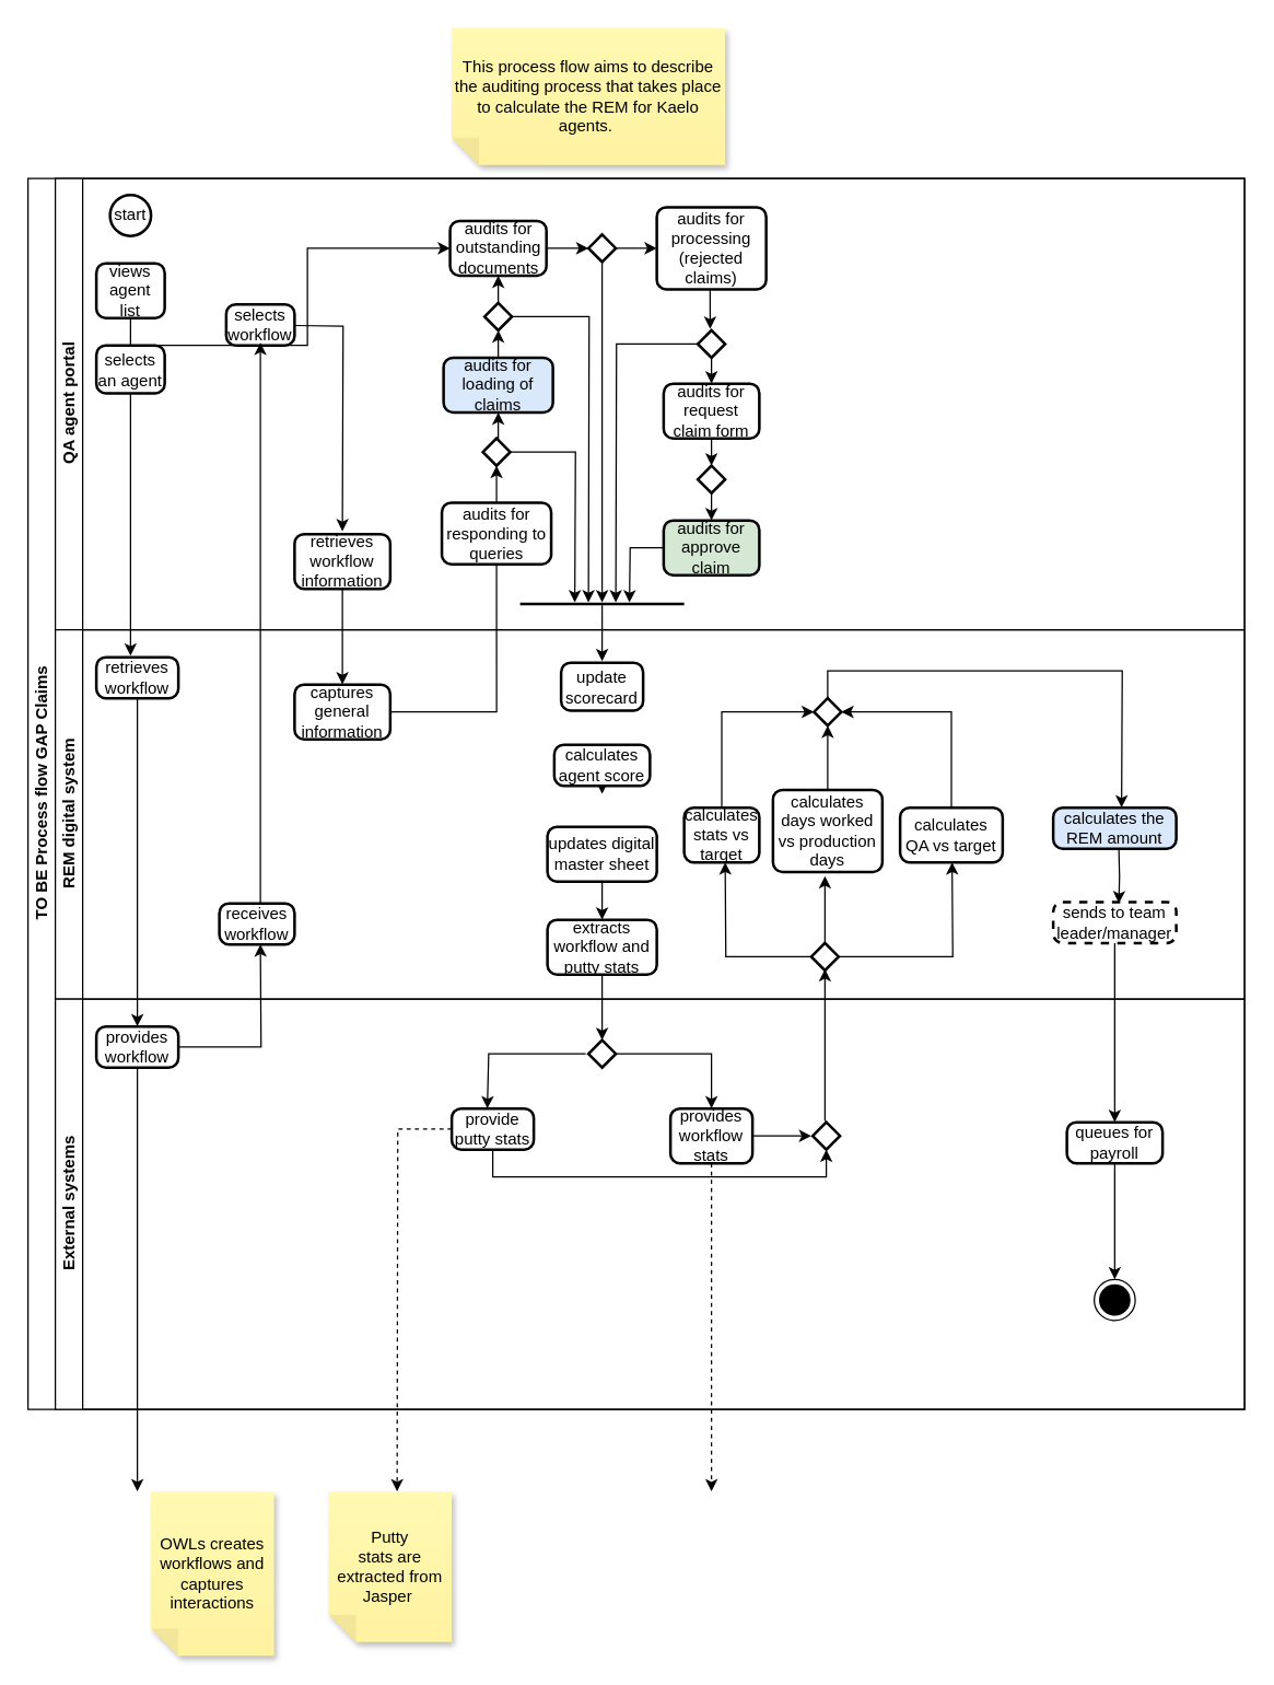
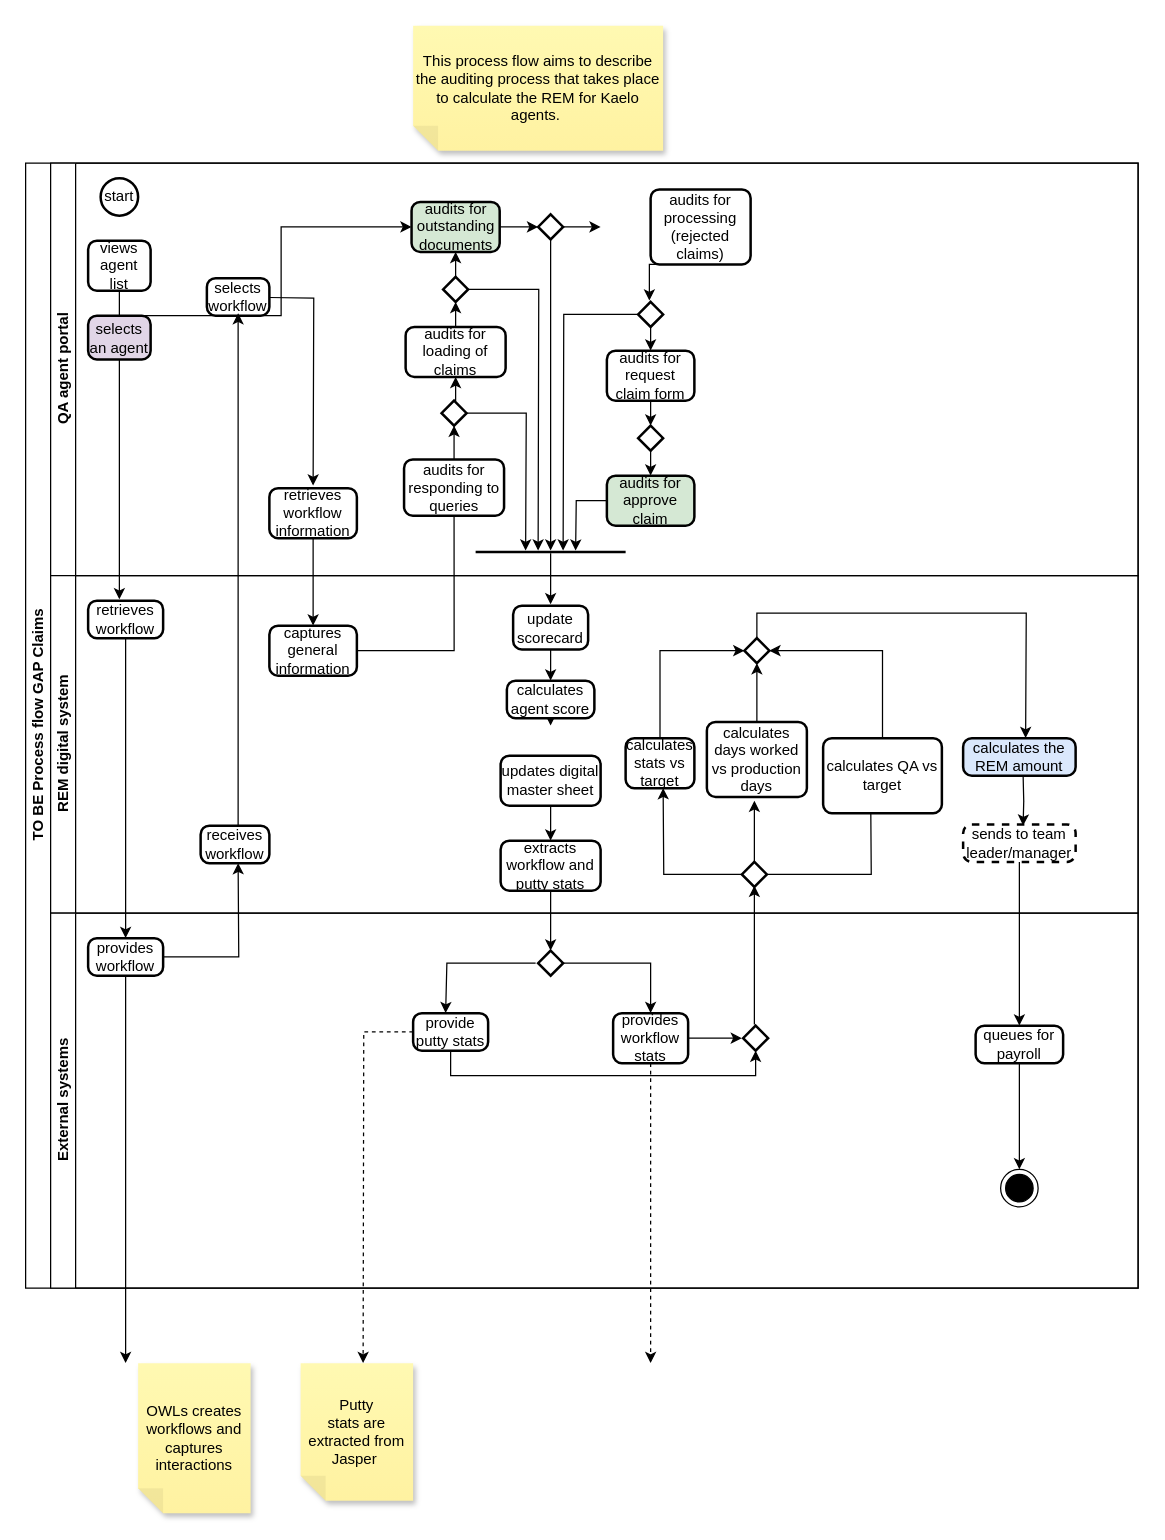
- <mxCell id="20" value="audits for outstanding documents" style="rounded=1;whiteSpace=wrap;html=1;absoluteArcSize=1;arcSize=14;strokeWidth=2;" parent="3" vertex="1"><mxGeometry x="288.75" y="31" width="70.5" height="40" as="geometry" /></mxCell>
+ <mxCell id="20" value="audits for outstanding documents" style="rounded=1;whiteSpace=wrap;html=1;absoluteArcSize=1;arcSize=14;strokeWidth=2;fillColor=#d5e8d4;" parent="3" vertex="1"><mxGeometry x="288.75" y="31" width="70.5" height="40" as="geometry" /></mxCell>
- <mxCell id="30" value="audits for processing (rejected claims)" style="rounded=1;whiteSpace=wrap;html=1;absoluteArcSize=1;arcSize=14;strokeWidth=2;" parent="3" vertex="1"><mxGeometry x="440" y="21" width="80" height="60" as="geometry" /></mxCell>
+ <mxCell id="30" value="audits for processing (rejected claims)" style="rounded=1;whiteSpace=wrap;html=1;absoluteArcSize=1;arcSize=14;strokeWidth=2;" parent="3" vertex="1"><mxGeometry x="480" y="21" width="80" height="60" as="geometry" /></mxCell>
- <mxCell id="8" value="selects an agent" style="rounded=1;whiteSpace=wrap;html=1;absoluteArcSize=1;arcSize=14;strokeWidth=2;" parent="3" vertex="1"><mxGeometry x="30" y="122" width="50" height="35" as="geometry" /></mxCell>
+ <mxCell id="8" value="selects an agent" style="rounded=1;whiteSpace=wrap;html=1;absoluteArcSize=1;arcSize=14;strokeWidth=2;fillColor=#e1d5e7;" parent="3" vertex="1"><mxGeometry x="30" y="122" width="50" height="35" as="geometry" /></mxCell>
- <mxCell id="15" value="audits for loading of claims" style="rounded=1;whiteSpace=wrap;html=1;absoluteArcSize=1;arcSize=14;strokeWidth=2;fillColor=#dae8fc;" parent="3" vertex="1"><mxGeometry x="284" y="131" width="80" height="40" as="geometry" /></mxCell>
+ <mxCell id="15" value="audits for loading of claims" style="rounded=1;whiteSpace=wrap;html=1;absoluteArcSize=1;arcSize=14;strokeWidth=2;" parent="3" vertex="1"><mxGeometry x="284" y="131" width="80" height="40" as="geometry" /></mxCell>
+ <mxCell id="50" value="" style="edgeStyle=orthogonalEdgeStyle;rounded=0;orthogonalLoop=1;jettySize=auto;html=1;exitX=0.5;exitY=1;exitDx=0;exitDy=0;" parent="41" source="49" target="51" edge="1"><mxGeometry relative="1" as="geometry"><mxPoint x="490" y="474" as="targetPoint" /><mxPoint x="490" y="449" as="sourcePoint" /></mxGeometry></mxCell>
- <mxCell id="63" value="calculates QA vs target" style="rounded=1;whiteSpace=wrap;html=1;absoluteArcSize=1;arcSize=14;strokeWidth=2;" parent="41" vertex="1"><mxGeometry x="618" y="130" width="75" height="40" as="geometry" /></mxCell>
+ <mxCell id="63" value="calculates QA vs target" style="rounded=1;whiteSpace=wrap;html=1;absoluteArcSize=1;arcSize=14;strokeWidth=2;" parent="41" vertex="1"><mxGeometry x="618" y="130" width="95" height="60" as="geometry" /></mxCell>
